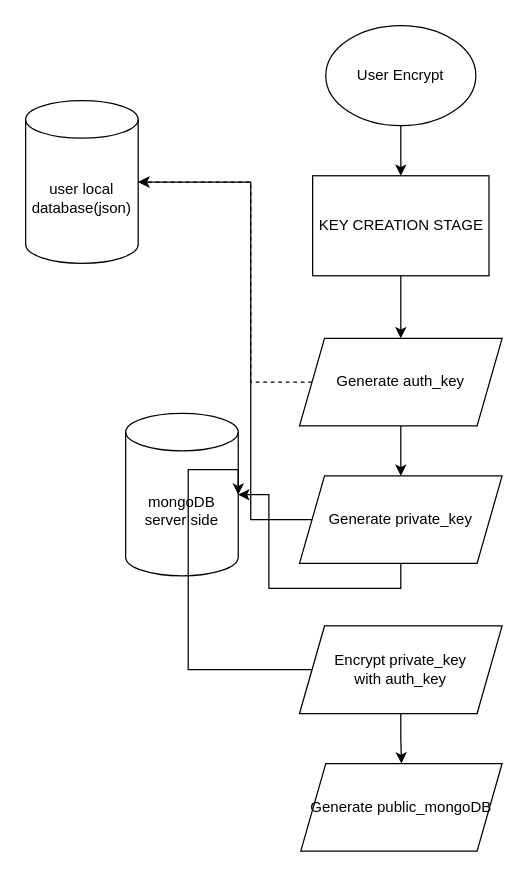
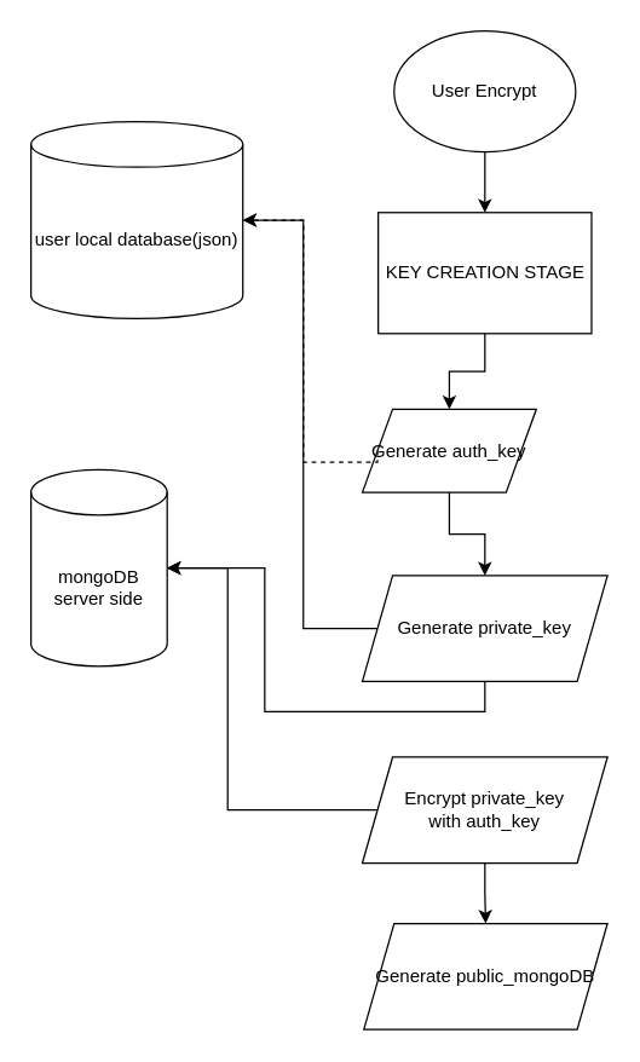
- <mxCell id="6" value="&lt;div&gt;user local database(json)&lt;/div&gt;" style="shape=cylinder3;whiteSpace=wrap;html=1;boundedLbl=1;backgroundOutline=1;size=15;" vertex="1" parent="1"><mxGeometry y="80" width="90" height="130" as="geometry" x="20" /></mxCell>
+ <mxCell id="6" value="&lt;div&gt;user local database(json)&lt;/div&gt;" style="shape=cylinder3;whiteSpace=wrap;html=1;boundedLbl=1;backgroundOutline=1;size=15;" vertex="1" parent="1"><mxGeometry x="20" y="80" width="140" height="130" as="geometry" /></mxCell>
- <mxCell id="5" value="Generate auth_key" style="shape=parallelogram;perimeter=parallelogramPerimeter;whiteSpace=wrap;html=1;fixedSize=1;" vertex="1" parent="1"><mxGeometry x="239" y="270" width="162" height="70" as="geometry" /></mxCell>
+ <mxCell id="5" value="Generate auth_key" style="shape=parallelogram;perimeter=parallelogramPerimeter;whiteSpace=wrap;html=1;fixedSize=1;" vertex="1" parent="1"><mxGeometry x="239" y="270" width="115" height="55" as="geometry" /></mxCell>
- <mxCell id="7" value="&lt;div&gt;mongoDB server side&lt;/div&gt;" style="shape=cylinder3;whiteSpace=wrap;html=1;boundedLbl=1;backgroundOutline=1;size=15;" vertex="1" parent="1"><mxGeometry x="100" y="330" width="90" height="130" as="geometry" /></mxCell>
+ <mxCell id="7" value="&lt;div&gt;mongoDB server side&lt;/div&gt;" style="shape=cylinder3;whiteSpace=wrap;html=1;boundedLbl=1;backgroundOutline=1;size=15;" vertex="1" parent="1"><mxGeometry y="310" width="90" height="130" as="geometry" x="20" /></mxCell>
